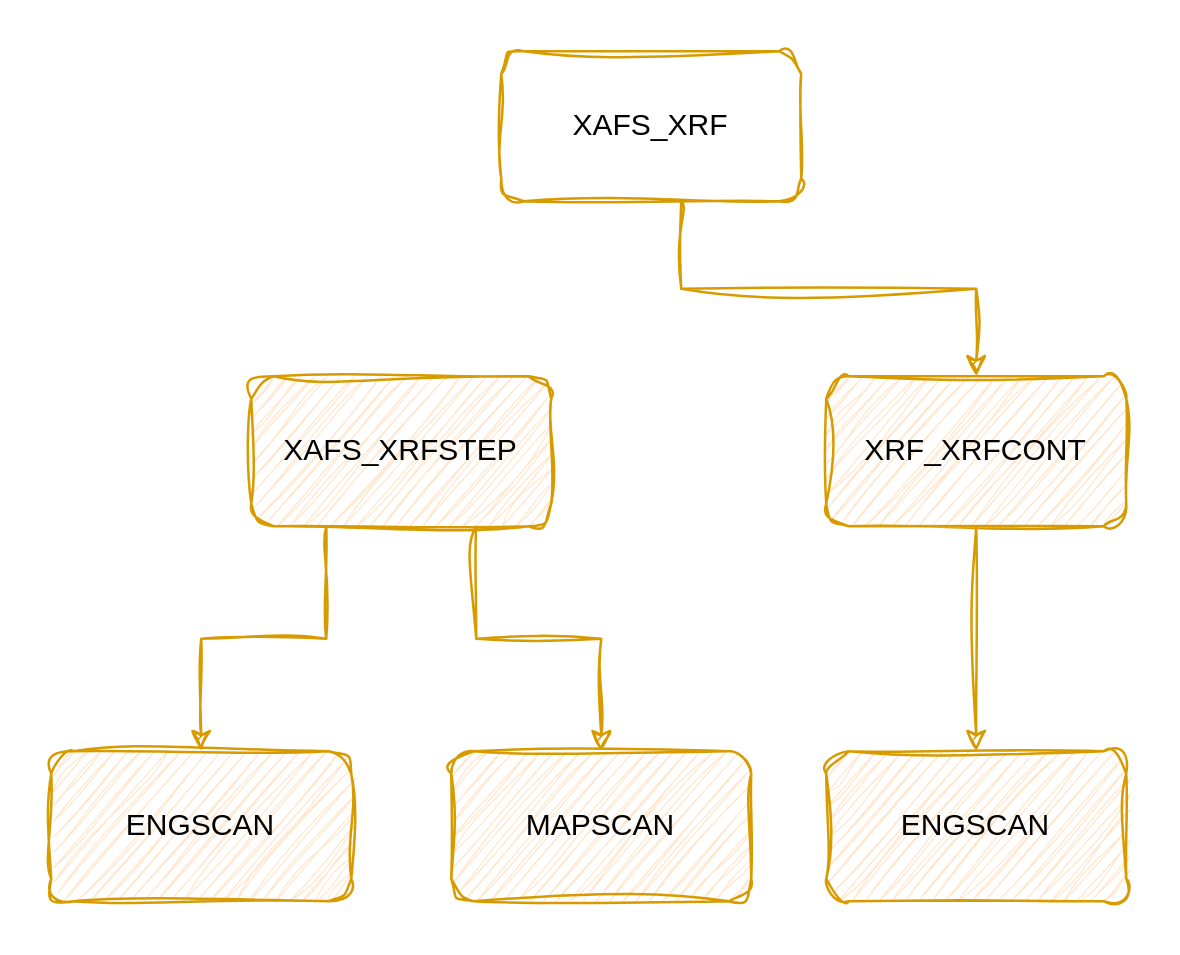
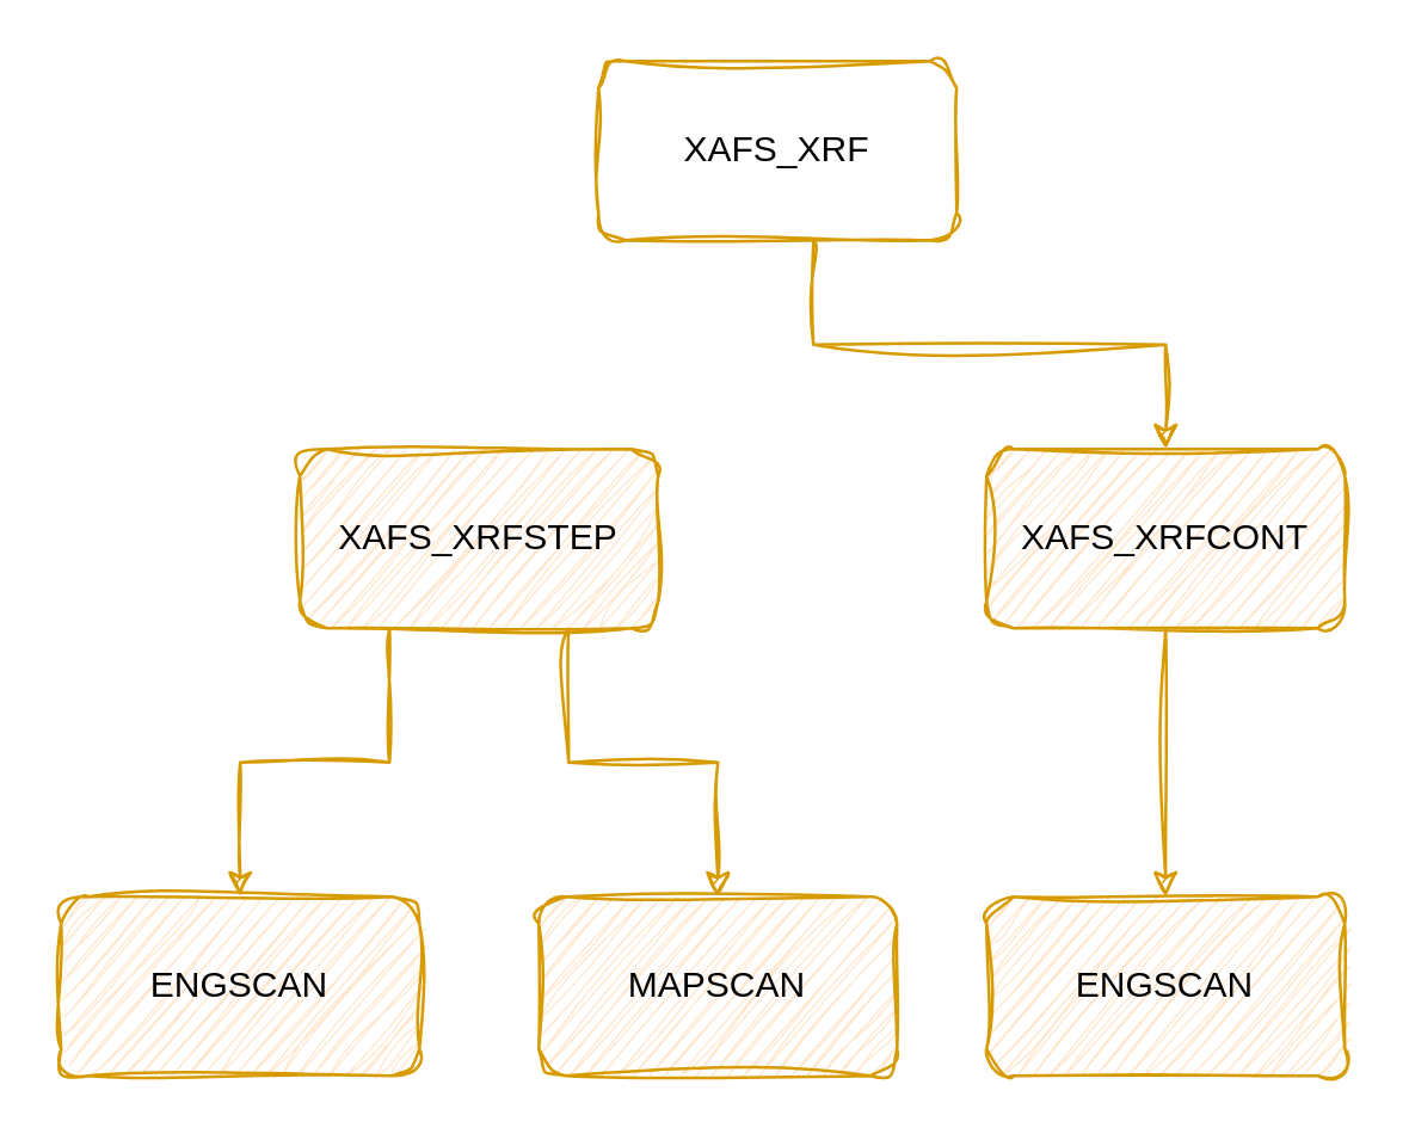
- <mxCell id="8" value="XRF_XRFCONT" style="rounded=1;whiteSpace=wrap;html=1;sketch=1;curveFitting=1;jiggle=2;fillColor=#ffe6cc;strokeColor=#d79b00;" vertex="1" parent="1"><mxGeometry x="330" y="150" width="120" height="60" as="geometry" /></mxCell>
+ <mxCell id="8" value="XAFS_XRFCONT" style="rounded=1;whiteSpace=wrap;html=1;sketch=1;curveFitting=1;jiggle=2;fillColor=#ffe6cc;strokeColor=#d79b00;" vertex="1" parent="1"><mxGeometry x="330" y="150" width="120" height="60" as="geometry" /></mxCell>
